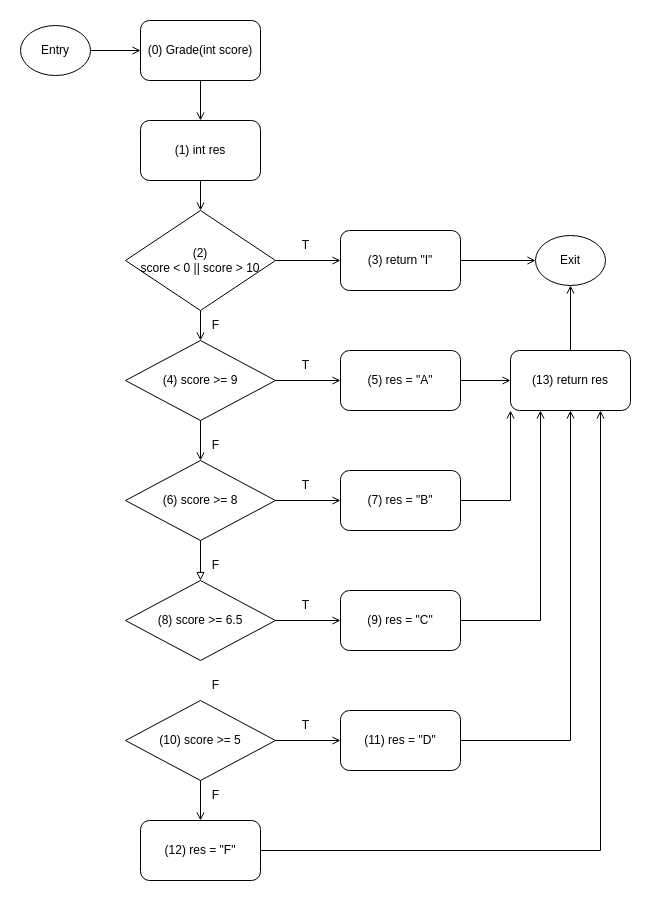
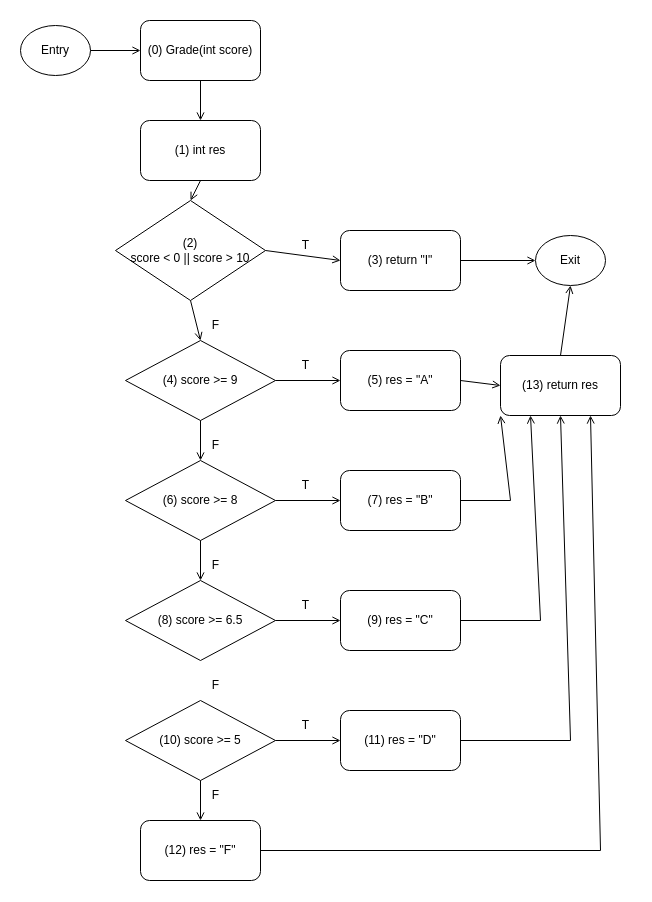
- <mxCell id="4" value="&lt;div&gt;(2)&lt;/div&gt;score &amp;lt; 0 || score &amp;gt; 10" style="rhombus;whiteSpace=wrap;html=1;" vertex="1" parent="1"><mxGeometry x="125" y="210" width="150" height="100" as="geometry" /></mxCell>
+ <mxCell id="4" value="&lt;div&gt;(2)&lt;/div&gt;score &amp;lt; 0 || score &amp;gt; 10" style="rhombus;whiteSpace=wrap;html=1;" vertex="1" parent="1"><mxGeometry x="115" y="200" width="150" height="100" as="geometry" /></mxCell>
- <mxCell id="40" value="(13) return res" style="rounded=1;whiteSpace=wrap;html=1;" vertex="1" parent="1"><mxGeometry x="510" y="350" width="120" height="60" as="geometry" /></mxCell>
+ <mxCell id="40" value="(13) return res" style="rounded=1;whiteSpace=wrap;html=1;" vertex="1" parent="1"><mxGeometry x="500" y="355" width="120" height="60" as="geometry" /></mxCell>
- <mxCell id="27" value="" style="html=1;verticalAlign=top;labelBackgroundColor=none;endArrow=block;endFill=0;rounded=0;exitX=0.5;exitY=1;exitDx=0;exitDy=0;entryX=0.5;entryY=0;entryDx=0;entryDy=0;" edge="1" parent="1" source="20" target="26"><mxGeometry width="160" relative="1" as="geometry"><mxPoint x="285" y="510" as="sourcePoint" /><mxPoint x="350" y="510" as="targetPoint" /></mxGeometry></mxCell>
+ <mxCell id="27" value="" style="html=1;verticalAlign=top;labelBackgroundColor=none;endArrow=open;endFill=0;rounded=0;exitX=0.5;exitY=1;exitDx=0;exitDy=0;entryX=0.5;entryY=0;entryDx=0;entryDy=0;" edge="1" parent="1" source="20" target="26"><mxGeometry width="160" relative="1" as="geometry"><mxPoint x="285" y="510" as="sourcePoint" /><mxPoint x="350" y="510" as="targetPoint" /></mxGeometry></mxCell>
